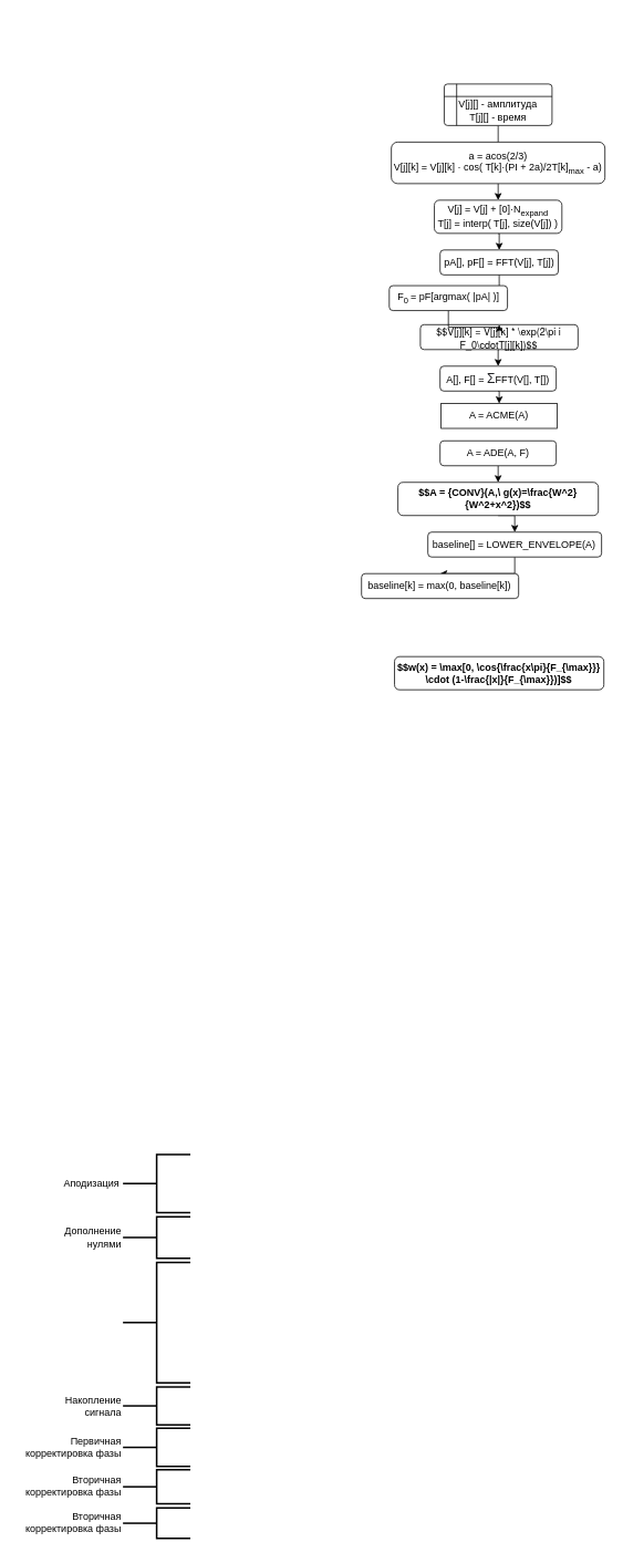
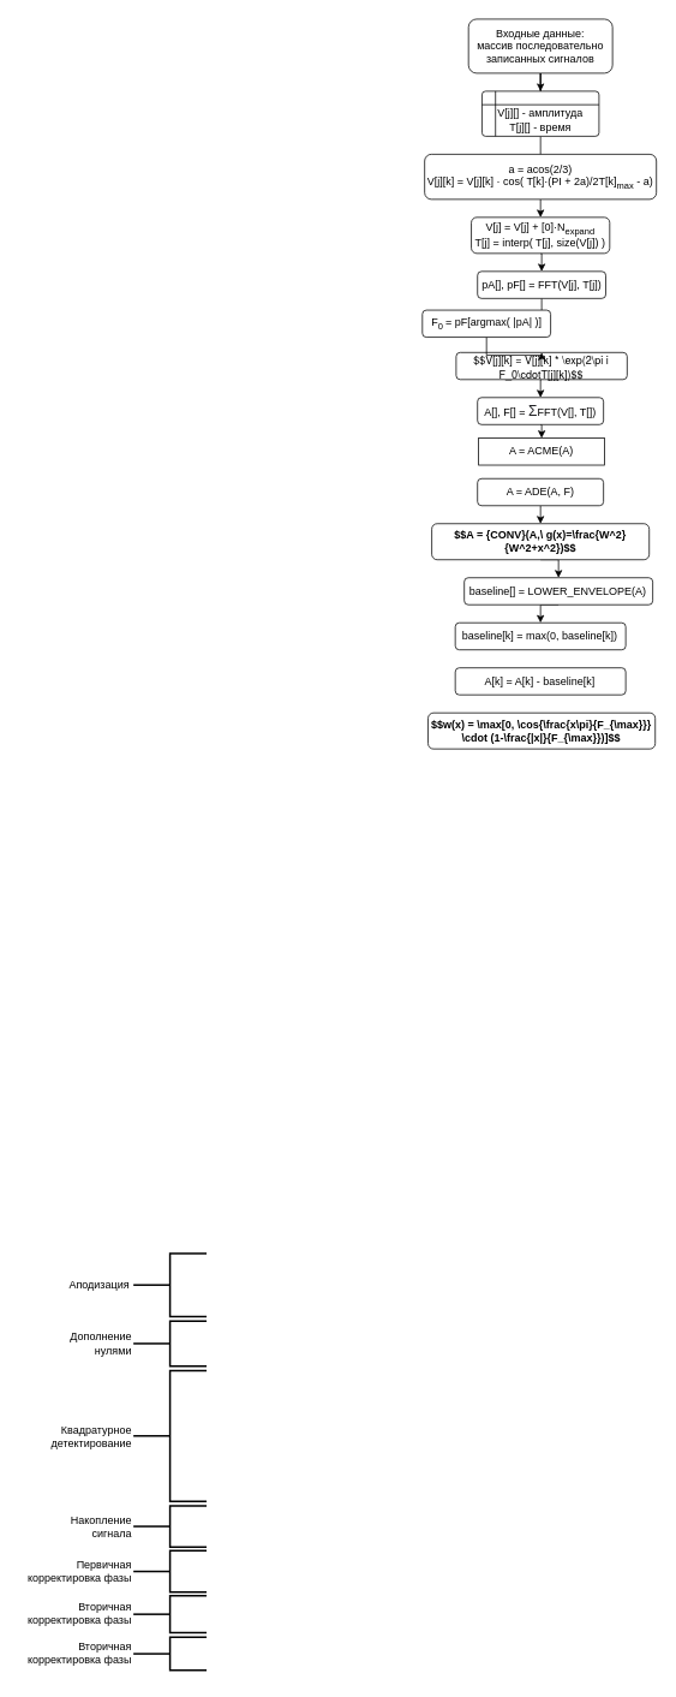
+ <mxCell id="3" value="Входные данные:&lt;br&gt;массив последовательно записанных сигналов" style="rounded=1;whiteSpace=wrap;html=1;fontSize=12;glass=0;strokeWidth=1;shadow=0;" parent="1" vertex="1"><mxGeometry x="520" y="20" width="160" height="60" as="geometry" /></mxCell>
+ <mxCell id="2" value="" style="edgeStyle=orthogonalEdgeStyle;rounded=0;orthogonalLoop=1;jettySize=auto;html=1;" edge="1" parent="1" source="3" target="5"><mxGeometry relative="1" as="geometry" /></mxCell>
- <mxCell id="46" value="baseline[k] = max(0,&amp;nbsp;baseline[k])" style="rounded=1;whiteSpace=wrap;html=1;strokeWidth=1;" vertex="1" parent="1"><mxGeometry x="435.3" y="690" width="189.38" height="30" as="geometry" /></mxCell>
+ <mxCell id="46" value="baseline[k] = max(0,&amp;nbsp;baseline[k])" style="rounded=1;whiteSpace=wrap;html=1;strokeWidth=1;" vertex="1" parent="1"><mxGeometry x="505.3" y="690" width="189.38" height="30" as="geometry" /></mxCell>
+ <mxCell id="47" value="A[k] = A[k] - baseline[k]" style="rounded=1;whiteSpace=wrap;html=1;strokeWidth=1;" vertex="1" parent="1"><mxGeometry x="505.3" y="740" width="189.38" height="30" as="geometry" /></mxCell>
+ <mxCell id="28" value="Квадратурное&lt;br&gt;детектирование" style="text;html=1;strokeColor=none;fillColor=none;align=right;verticalAlign=middle;whiteSpace=wrap;rounded=0;" vertex="1" parent="27"><mxGeometry y="50.5" width="107.75" height="45" as="geometry" /></mxCell>
